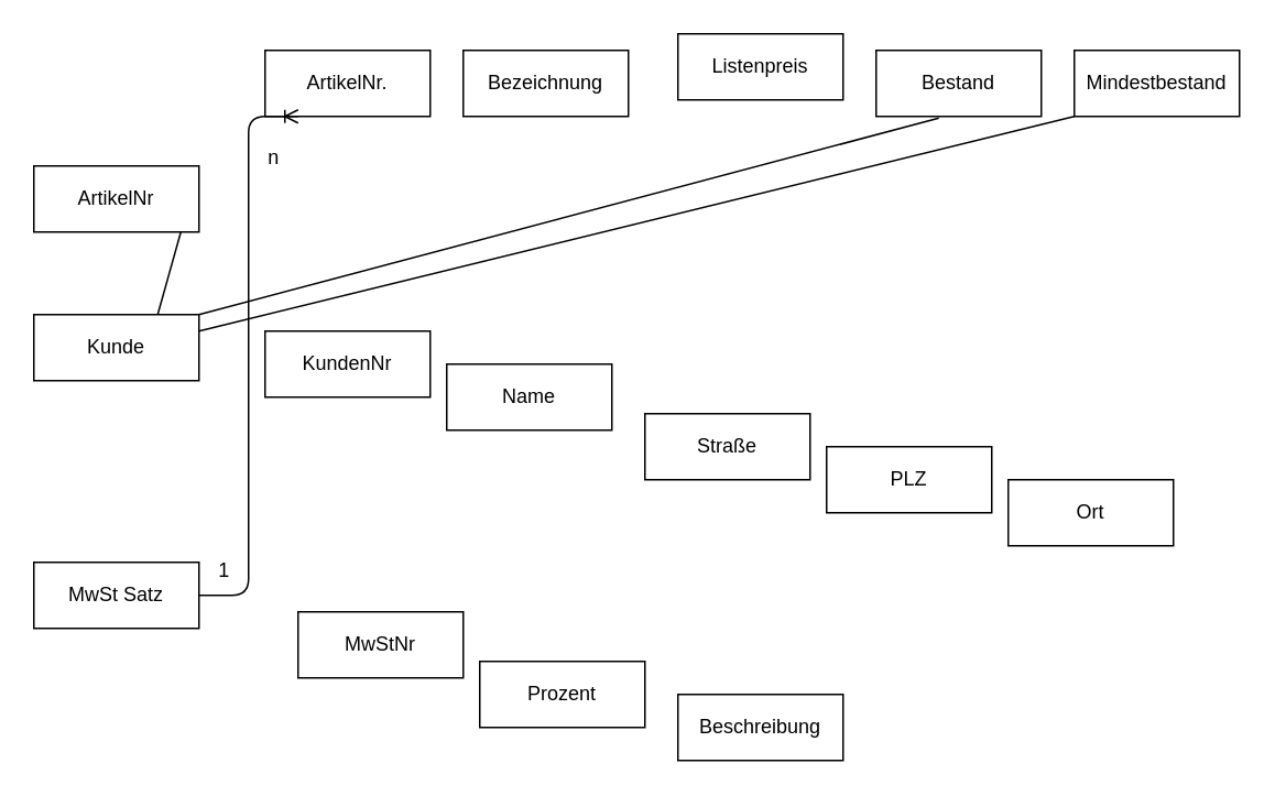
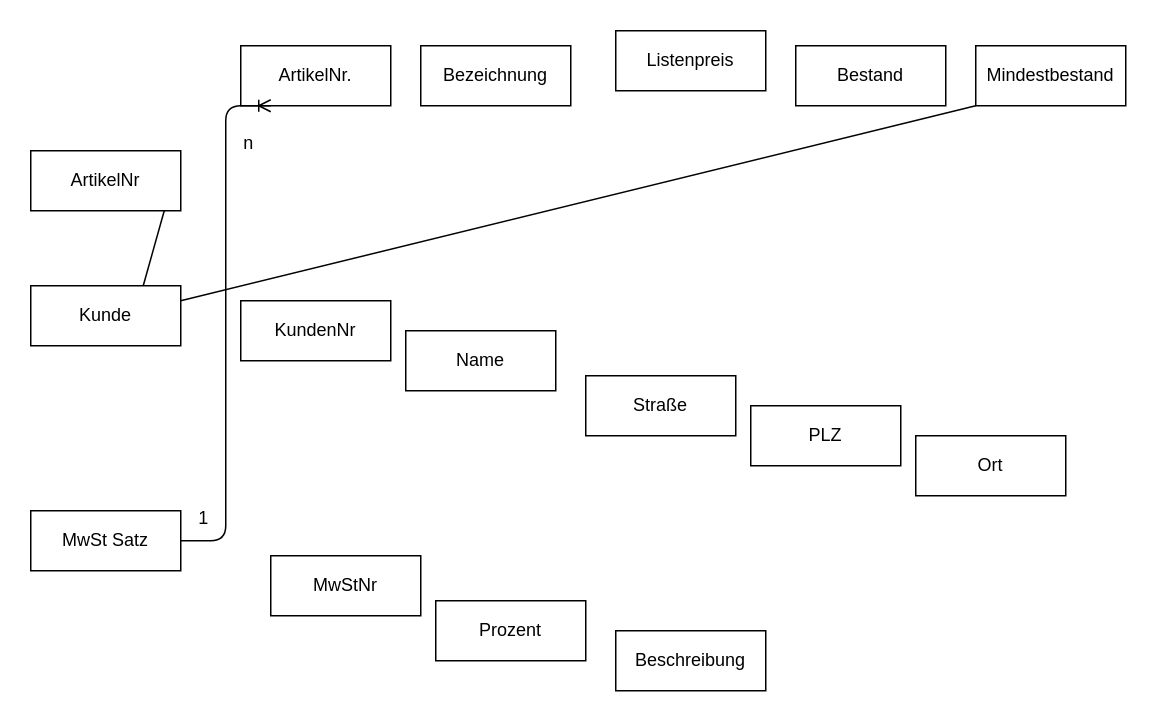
- <mxCell id="21" value="" style="endArrow=none;html=1;rounded=0;entryX=0.38;entryY=1.025;entryDx=0;entryDy=0;entryPerimeter=0;exitX=1;exitY=0;exitDx=0;exitDy=0;" edge="1" parent="1" source="11" target="5"><mxGeometry relative="1" as="geometry"><mxPoint x="320" y="220" as="sourcePoint" /><mxPoint x="480" y="220" as="targetPoint" /></mxGeometry></mxCell>
